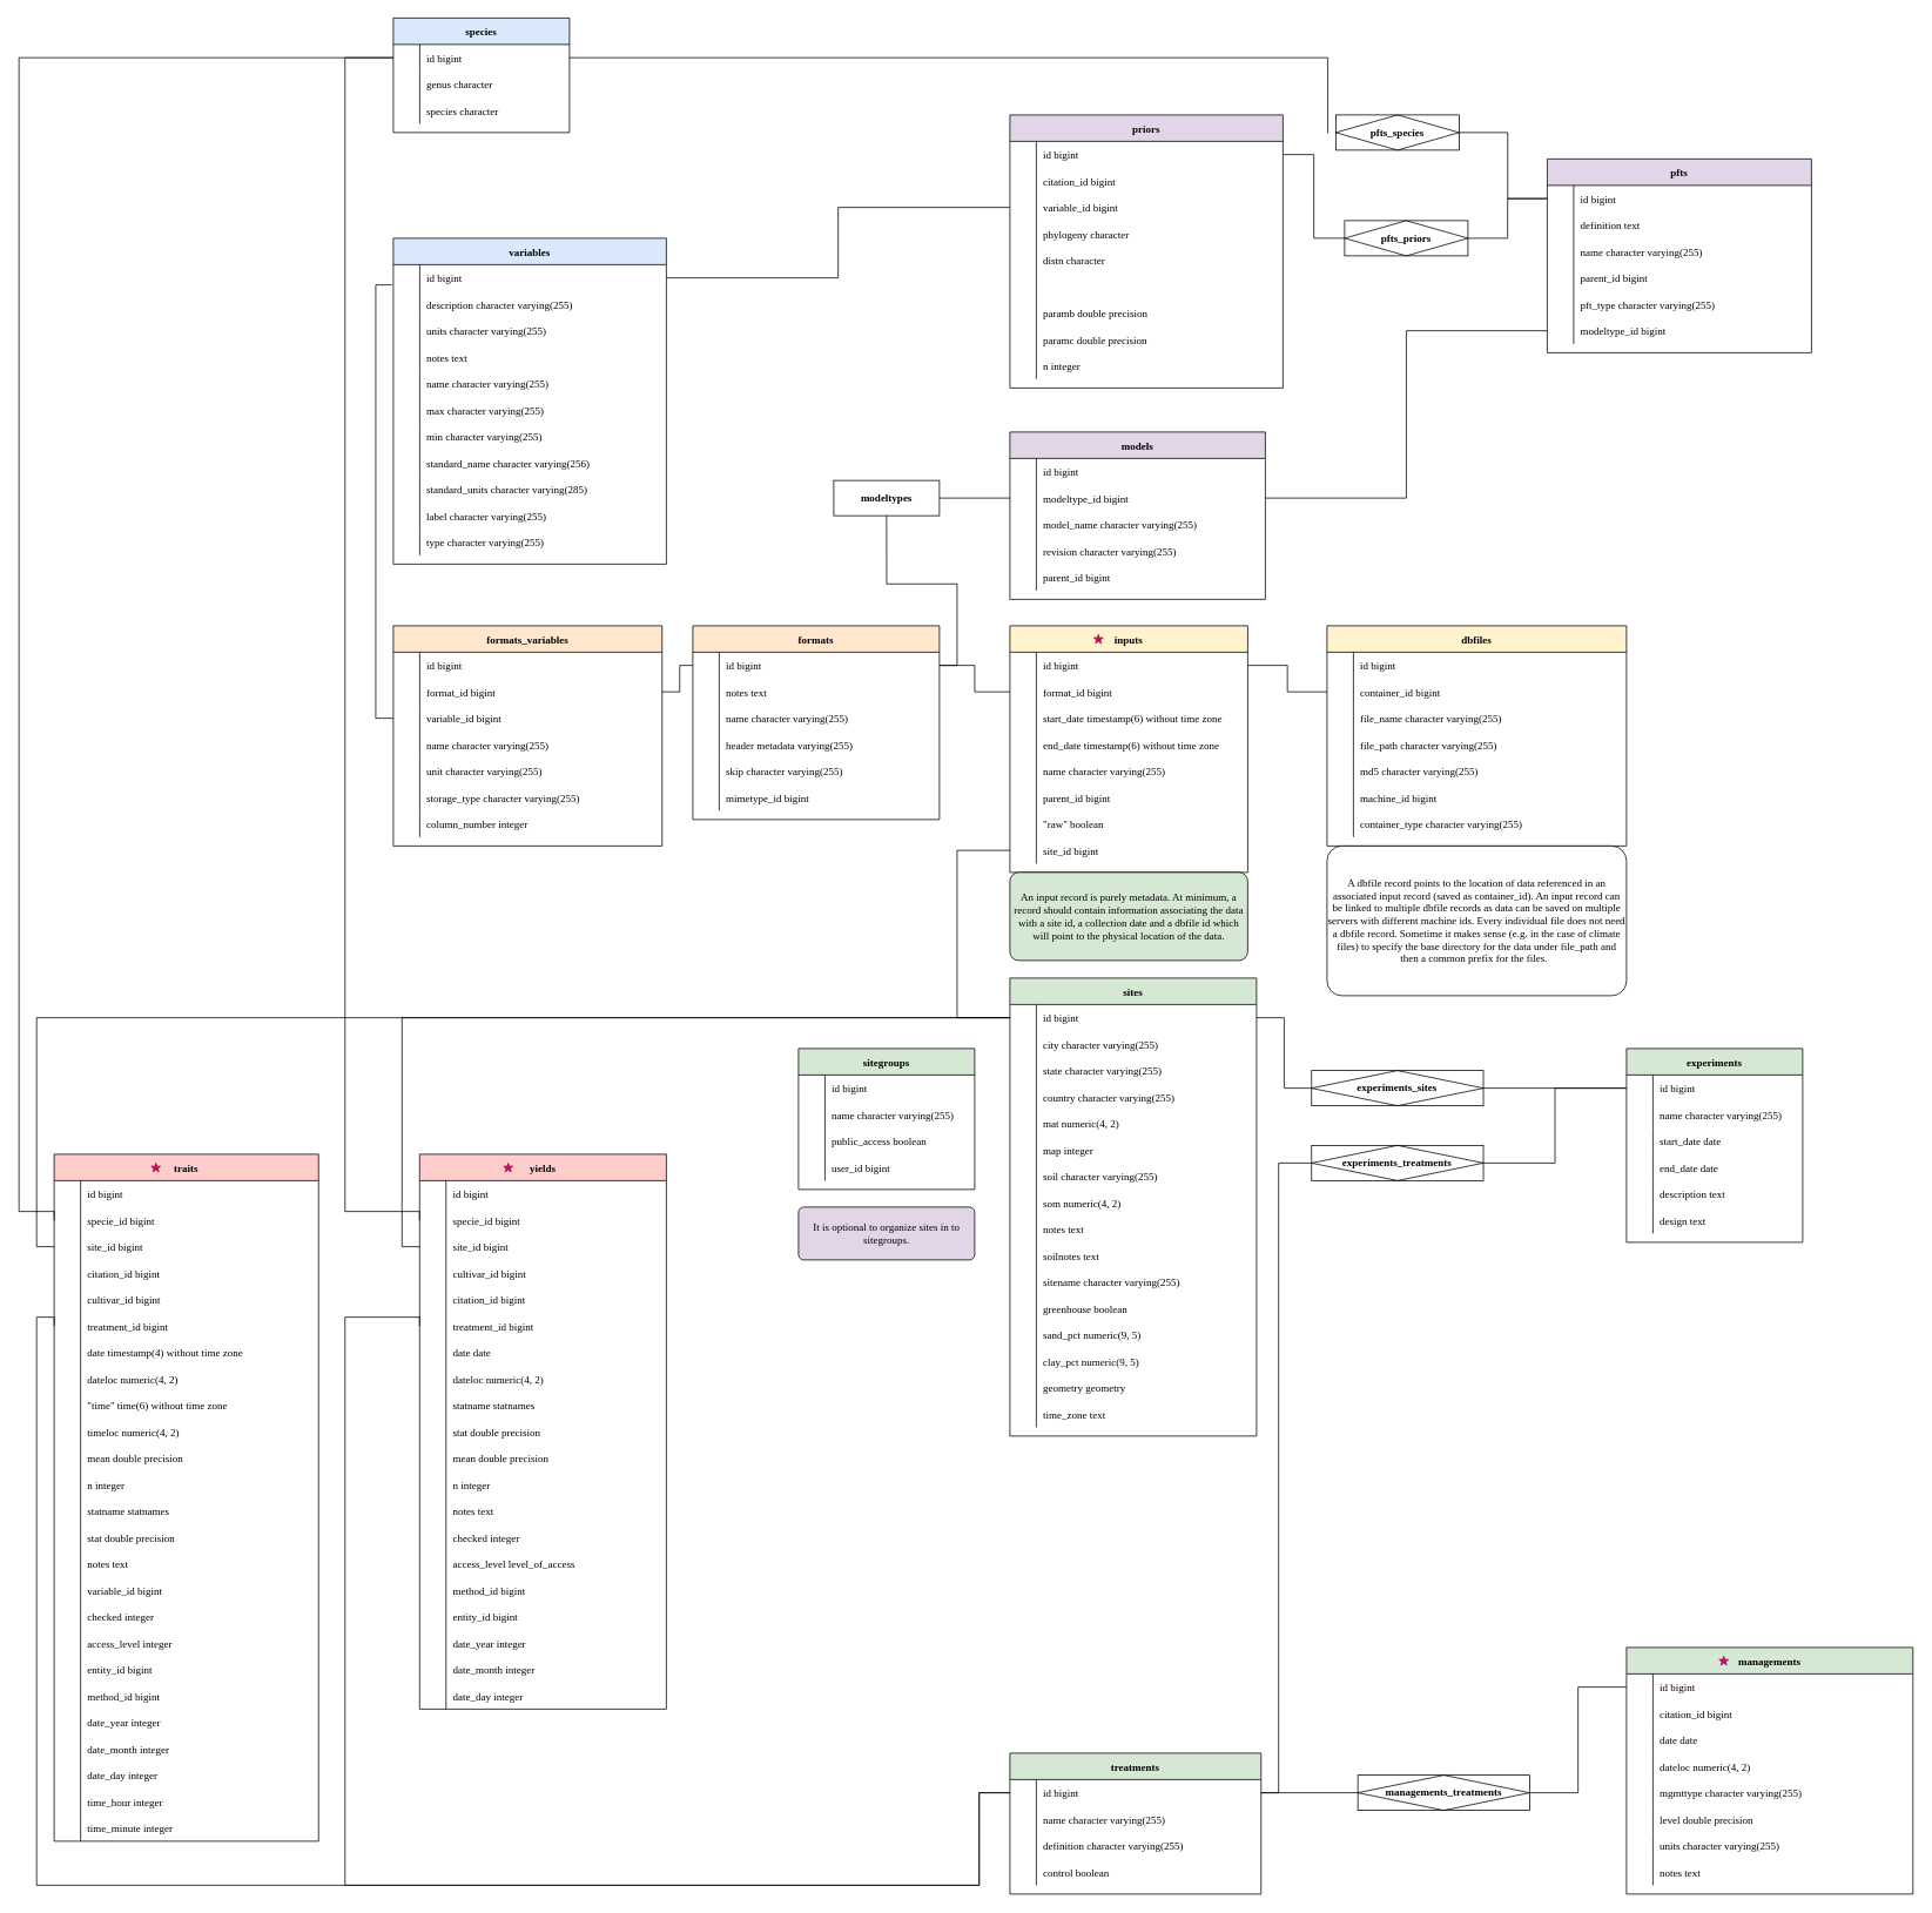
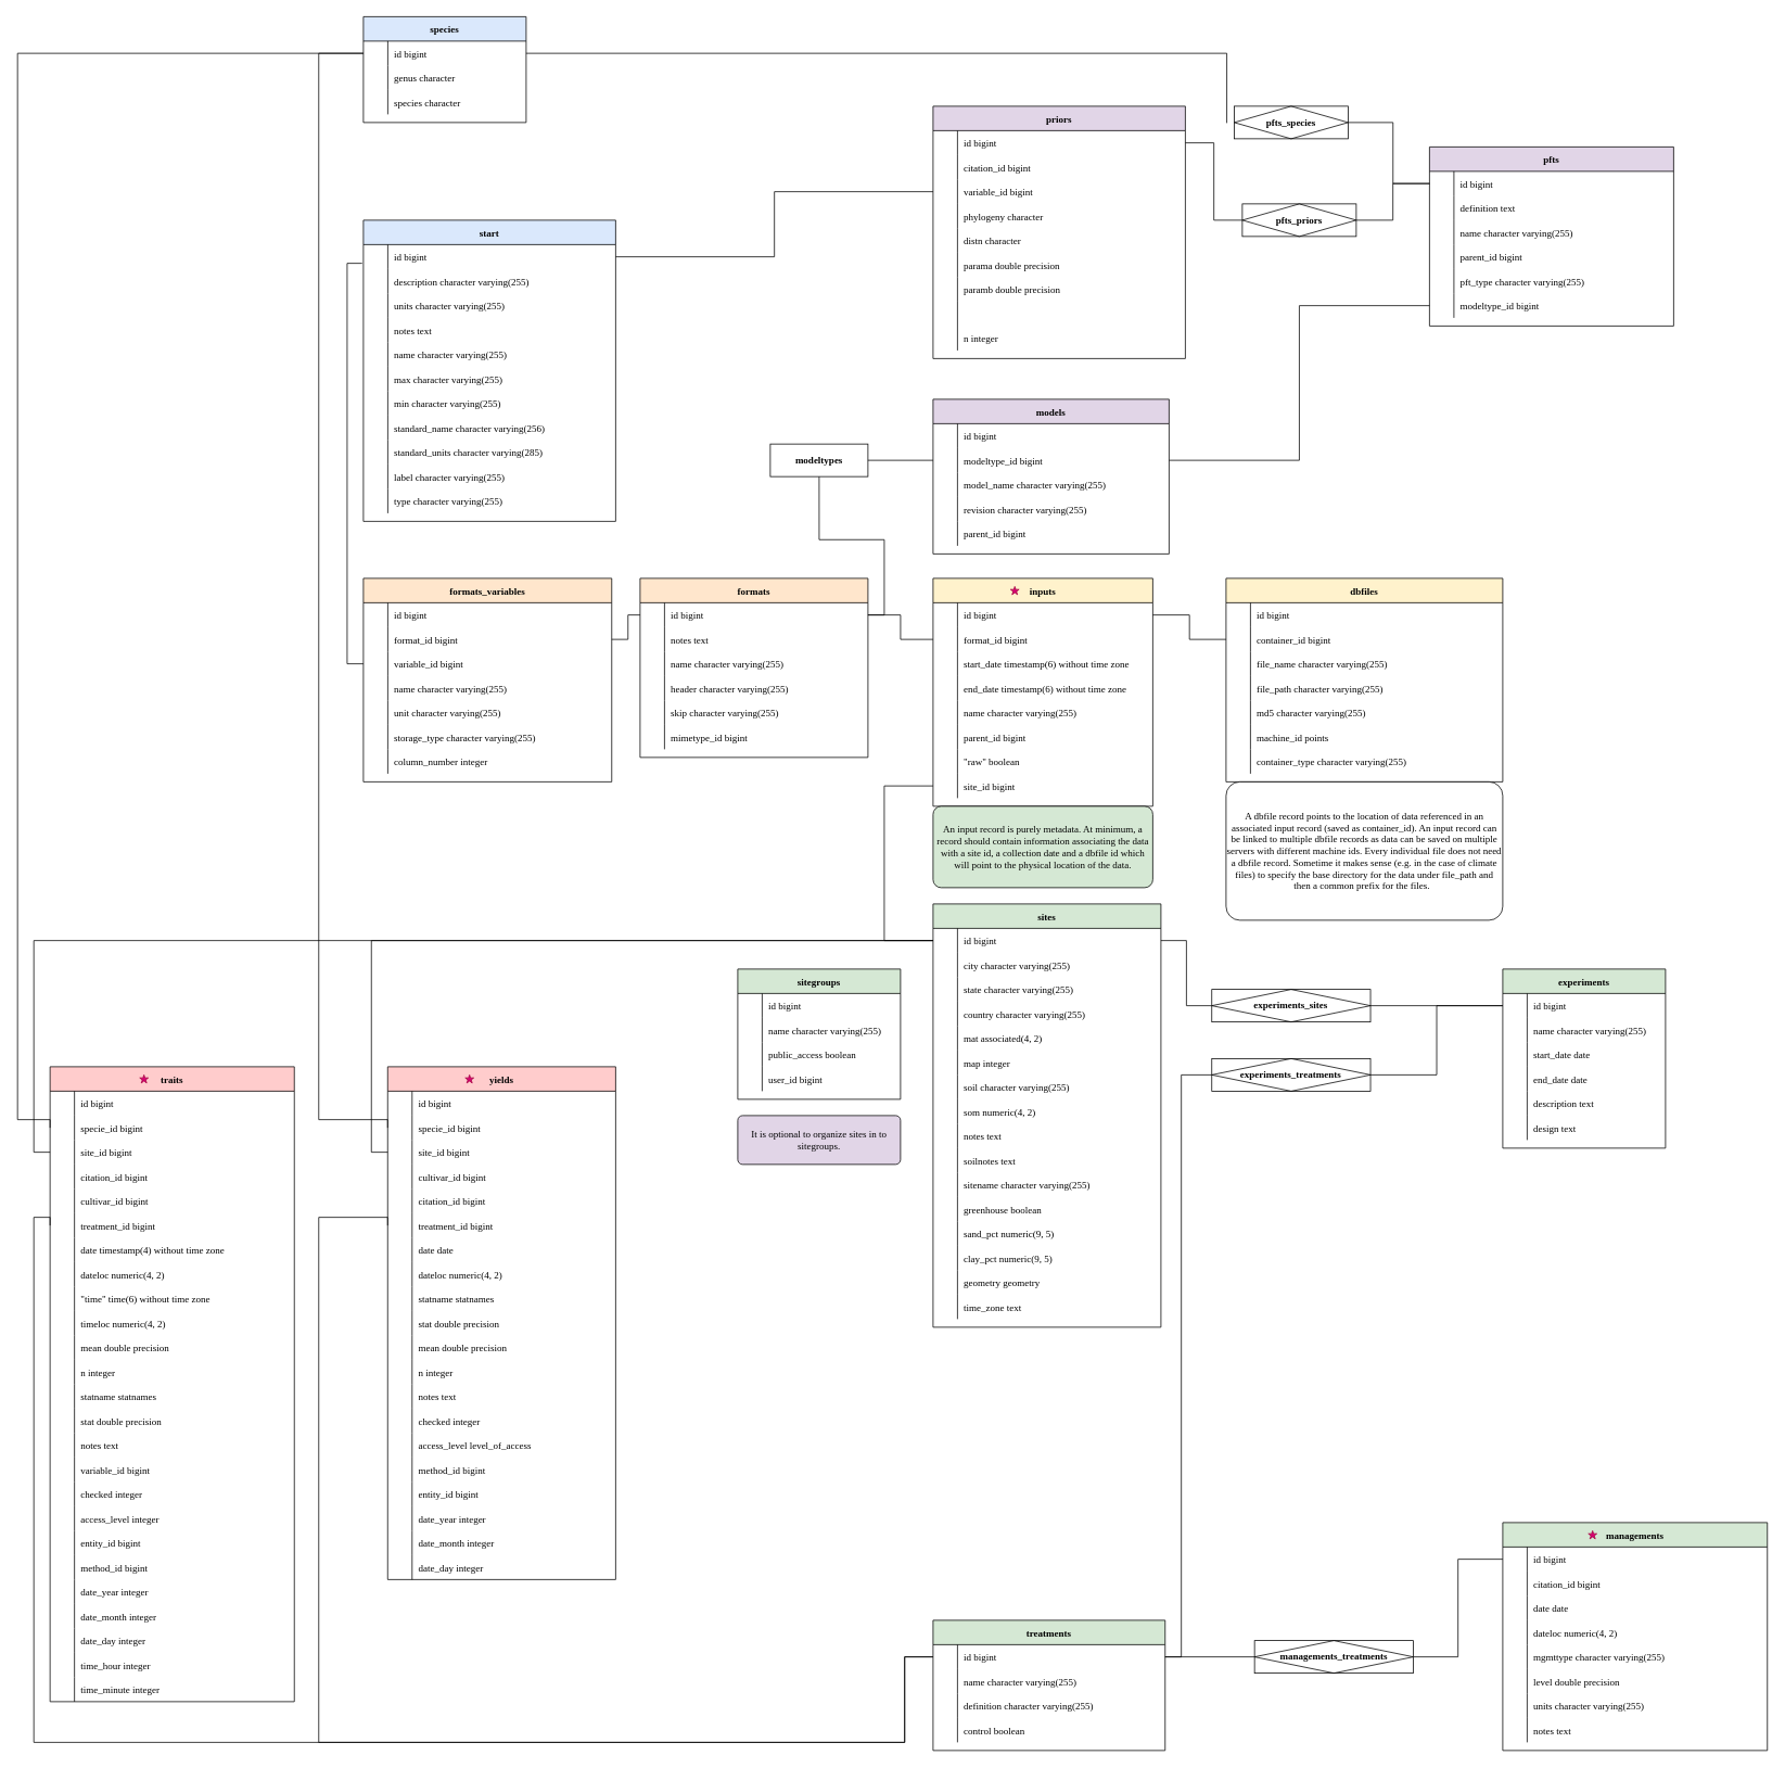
- <mxCell id="320" value="variables" style="shape=table;startSize=30;container=1;collapsible=1;childLayout=tableLayout;fixedRows=1;rowLines=0;fontStyle=1;align=center;resizeLast=1;fontFamily=Fira Code;fillColor=#dae8fc;strokeColor=#000000;" parent="1" vertex="1"><mxGeometry x="445.86" y="270" width="310" height="370" as="geometry" /></mxCell>
+ <mxCell id="320" value="start" style="shape=table;startSize=30;container=1;collapsible=1;childLayout=tableLayout;fixedRows=1;rowLines=0;fontStyle=1;align=center;resizeLast=1;fontFamily=Fira Code;fillColor=#dae8fc;strokeColor=#000000;" parent="1" vertex="1"><mxGeometry x="445.86" y="270" width="310" height="370" as="geometry" /></mxCell>
+ <mxCell id="458" value="parama double precision" style="shape=partialRectangle;overflow=hidden;connectable=0;fillColor=none;top=0;left=0;bottom=0;right=0;align=left;spacingLeft=6;fontFamily=Fira Code;strokeColor=#000000;" parent="456" vertex="1"><mxGeometry x="30" width="280" height="30" as="geometry" /></mxCell>
- <mxCell id="464" value="paramc double precision" style="shape=partialRectangle;overflow=hidden;connectable=0;fillColor=none;top=0;left=0;bottom=0;right=0;align=left;spacingLeft=6;fontFamily=Fira Code;strokeColor=#000000;" parent="462" vertex="1"><mxGeometry x="30" width="280" height="30" as="geometry" /></mxCell>
- <mxCell id="55" value="header metadata varying(255) " style="shape=partialRectangle;overflow=hidden;connectable=0;fillColor=none;top=0;left=0;bottom=0;right=0;align=left;spacingLeft=6;fontFamily=Fira Code;strokeColor=#000000;" parent="53" vertex="1"><mxGeometry x="30" width="250" height="30" as="geometry" /></mxCell>
+ <mxCell id="55" value="header character varying(255) " style="shape=partialRectangle;overflow=hidden;connectable=0;fillColor=none;top=0;left=0;bottom=0;right=0;align=left;spacingLeft=6;fontFamily=Fira Code;strokeColor=#000000;" parent="53" vertex="1"><mxGeometry x="30" width="250" height="30" as="geometry" /></mxCell>
- <mxCell id="20" value="machine_id bigint " style="shape=partialRectangle;overflow=hidden;connectable=0;fillColor=none;top=0;left=0;bottom=0;right=0;align=left;spacingLeft=6;fontFamily=Fira Code;strokeColor=#000000;" parent="18" vertex="1"><mxGeometry x="30" width="310" height="30" as="geometry" /></mxCell>
+ <mxCell id="20" value="machine_id points " style="shape=partialRectangle;overflow=hidden;connectable=0;fillColor=none;top=0;left=0;bottom=0;right=0;align=left;spacingLeft=6;fontFamily=Fira Code;strokeColor=#000000;" parent="18" vertex="1"><mxGeometry x="30" width="310" height="30" as="geometry" /></mxCell>
- <mxCell id="197" value="mat numeric(4, 2)" style="shape=partialRectangle;overflow=hidden;connectable=0;fillColor=none;top=0;left=0;bottom=0;right=0;align=left;spacingLeft=6;fontFamily=Fira Code;strokeColor=#000000;" parent="195" vertex="1"><mxGeometry x="30" width="250" height="30" as="geometry" /></mxCell>
+ <mxCell id="197" value="mat associated(4, 2)" style="shape=partialRectangle;overflow=hidden;connectable=0;fillColor=none;top=0;left=0;bottom=0;right=0;align=left;spacingLeft=6;fontFamily=Fira Code;strokeColor=#000000;" parent="195" vertex="1"><mxGeometry x="30" width="250" height="30" as="geometry" /></mxCell>
